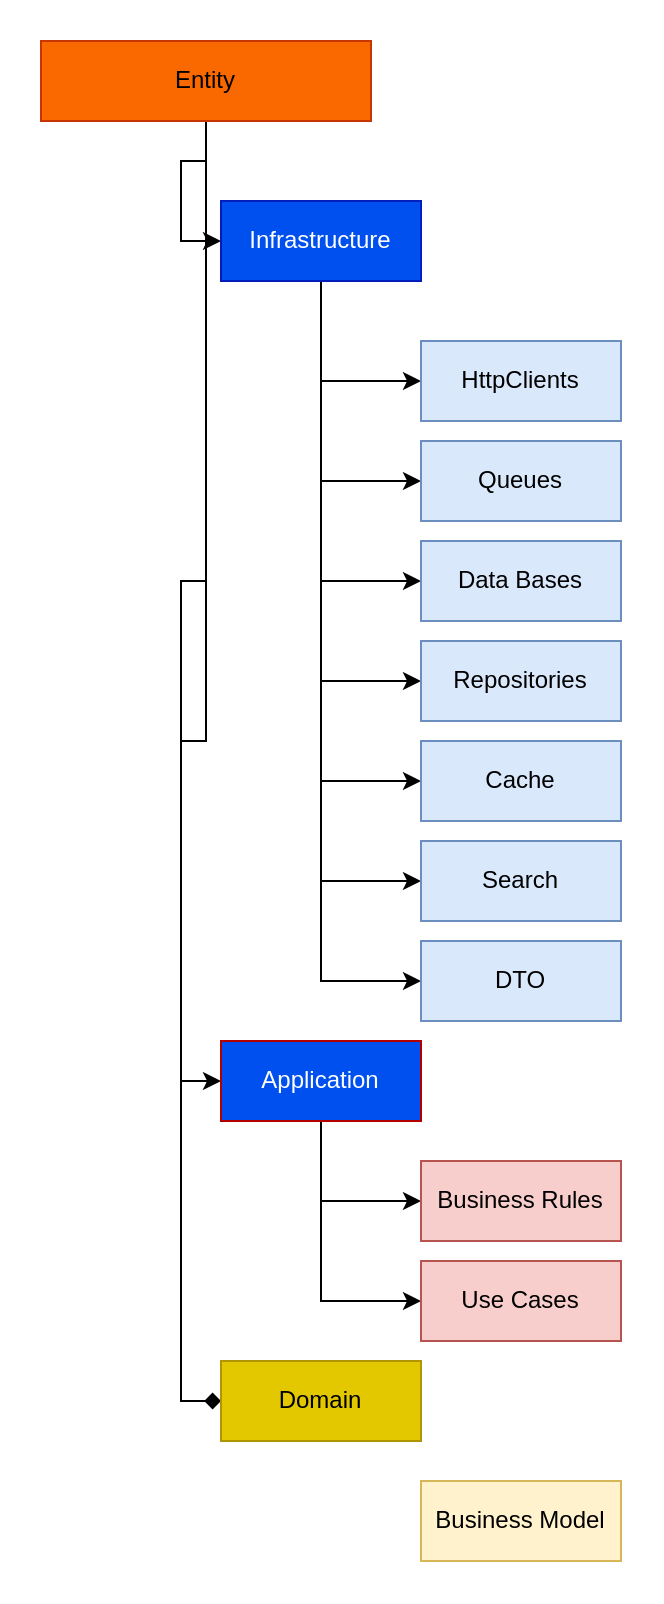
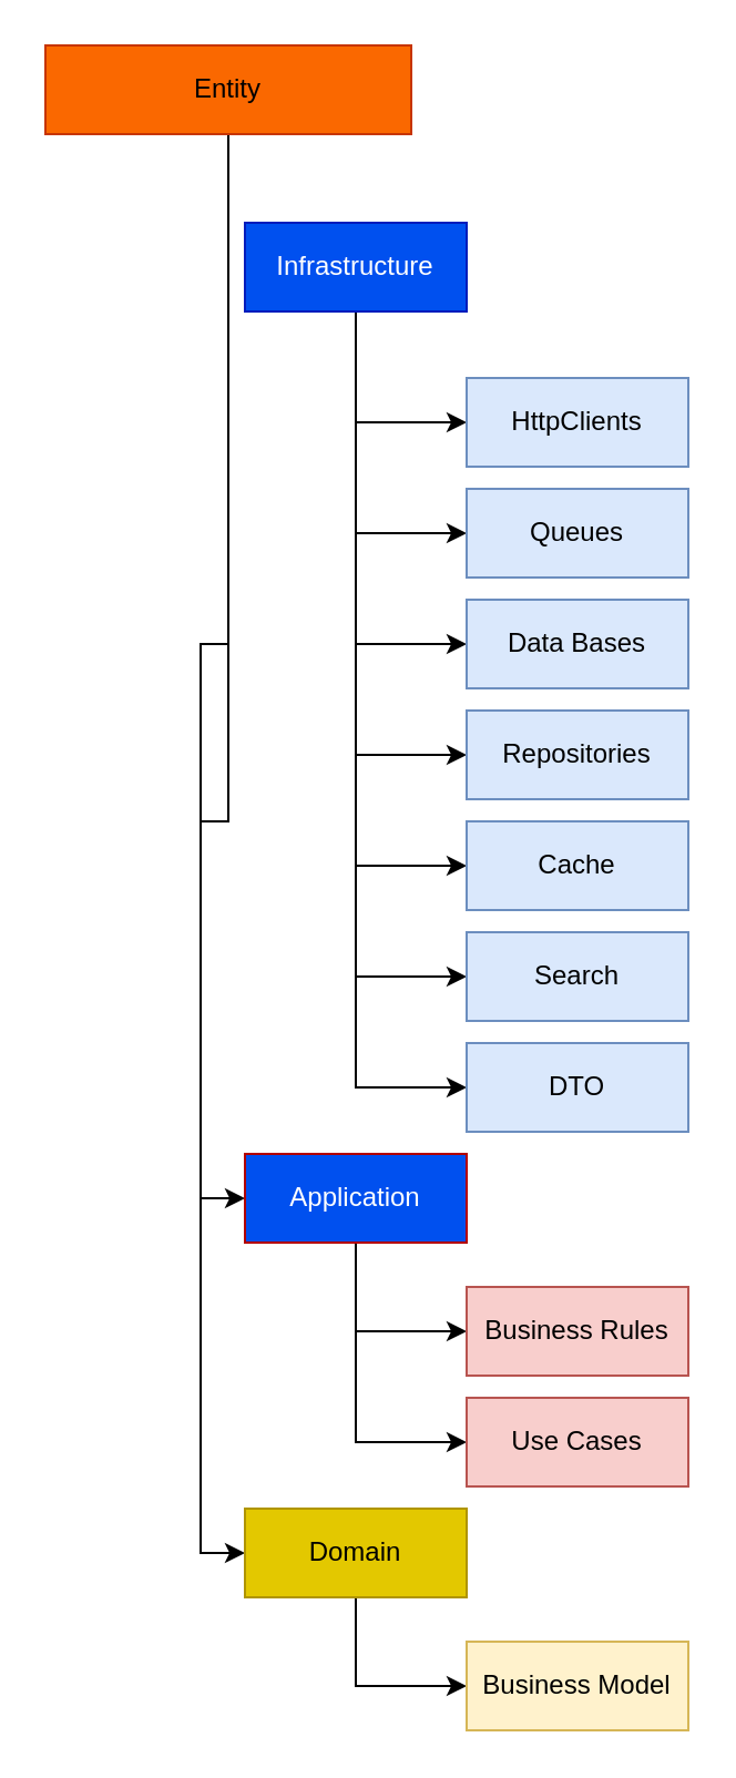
- <mxCell id="2" style="edgeStyle=orthogonalEdgeStyle;rounded=0;orthogonalLoop=1;jettySize=auto;html=1;entryX=0;entryY=0.5;entryDx=0;entryDy=0;" edge="1" parent="1" source="5" target="13"><mxGeometry relative="1" as="geometry" /></mxCell>
- <mxCell id="4" style="edgeStyle=orthogonalEdgeStyle;rounded=0;orthogonalLoop=1;jettySize=auto;html=1;entryX=0;entryY=0.5;entryDx=0;entryDy=0;endArrow=diamond;" edge="1" parent="1" source="5" target="18"><mxGeometry relative="1" as="geometry" /></mxCell>
+ <mxCell id="4" style="edgeStyle=orthogonalEdgeStyle;rounded=0;orthogonalLoop=1;jettySize=auto;html=1;entryX=0;entryY=0.5;entryDx=0;entryDy=0;" edge="1" parent="1" source="5" target="18"><mxGeometry relative="1" as="geometry" /></mxCell>
+ <mxCell id="17" style="edgeStyle=orthogonalEdgeStyle;rounded=0;orthogonalLoop=1;jettySize=auto;html=1;entryX=0;entryY=0.5;entryDx=0;entryDy=0;" edge="1" parent="1" source="18" target="28"><mxGeometry relative="1" as="geometry" /></mxCell>
